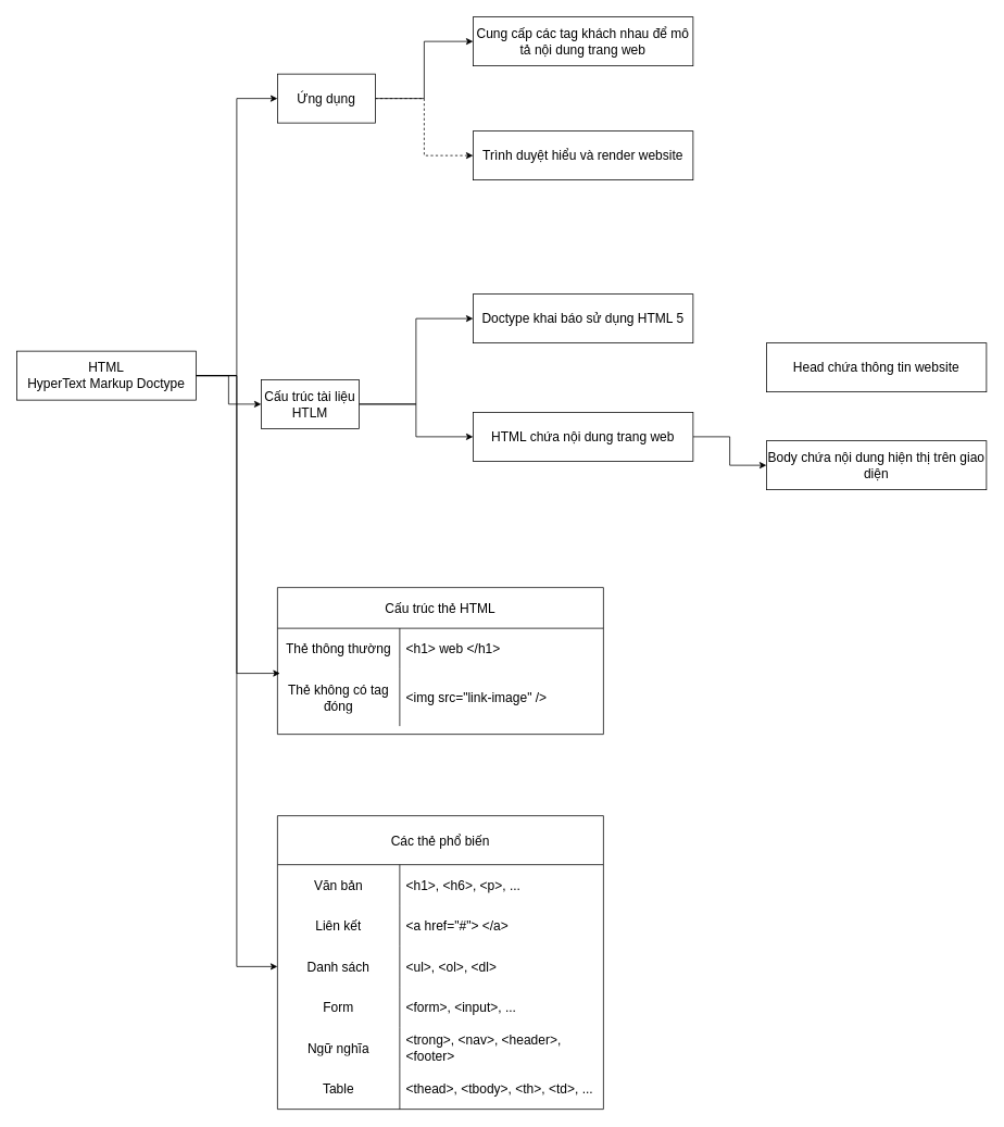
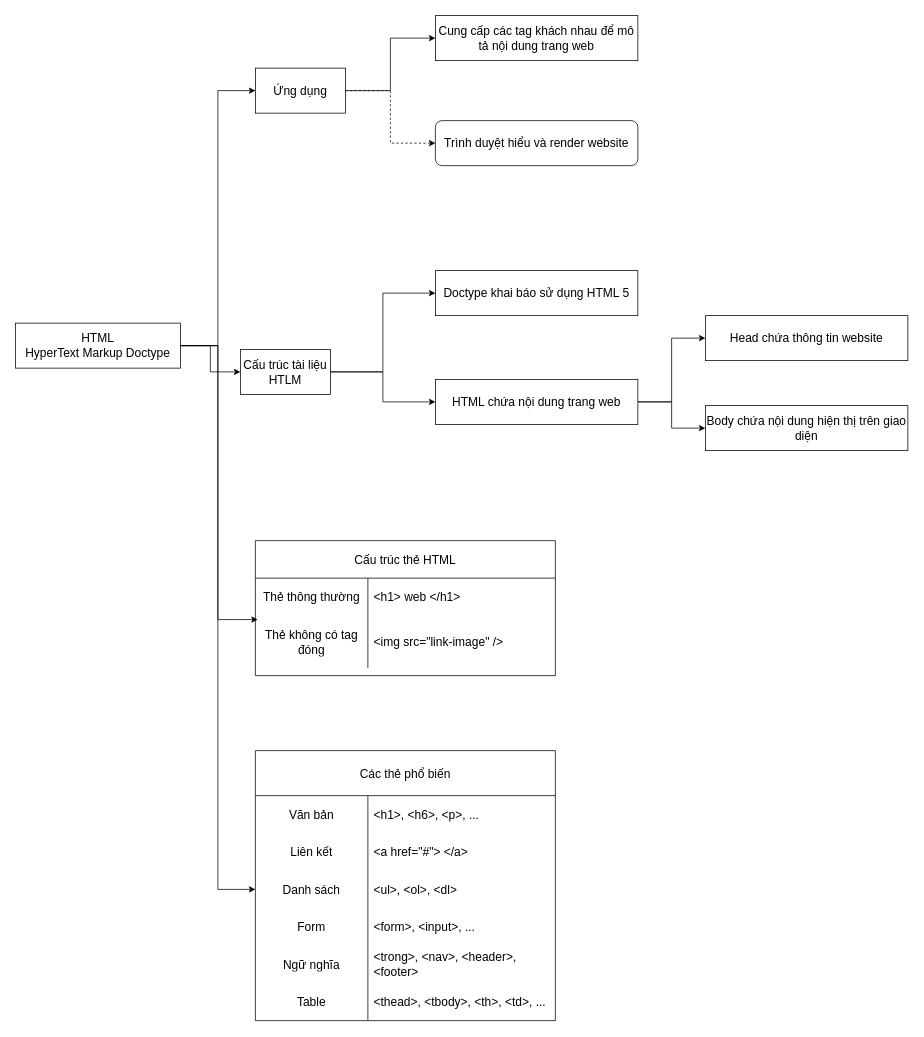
- <mxCell id="10" value="Trình duyệt hiểu và render website" style="rounded=0;whiteSpace=wrap;html=1;fontSize=16;" vertex="1" parent="1"><mxGeometry x="580" y="160" width="270" height="60" as="geometry" /></mxCell>
+ <mxCell id="10" value="Trình duyệt hiểu và render website" style="whiteSpace=wrap;html=1;fontSize=16;rounded=1;" vertex="1" parent="1"><mxGeometry x="580" y="160" width="270" height="60" as="geometry" /></mxCell>
+ <mxCell id="15" style="edgeStyle=orthogonalEdgeStyle;rounded=0;orthogonalLoop=1;jettySize=auto;html=1;entryX=0;entryY=0.5;entryDx=0;entryDy=0;" edge="1" parent="1" source="17" target="18"><mxGeometry relative="1" as="geometry" /></mxCell>
